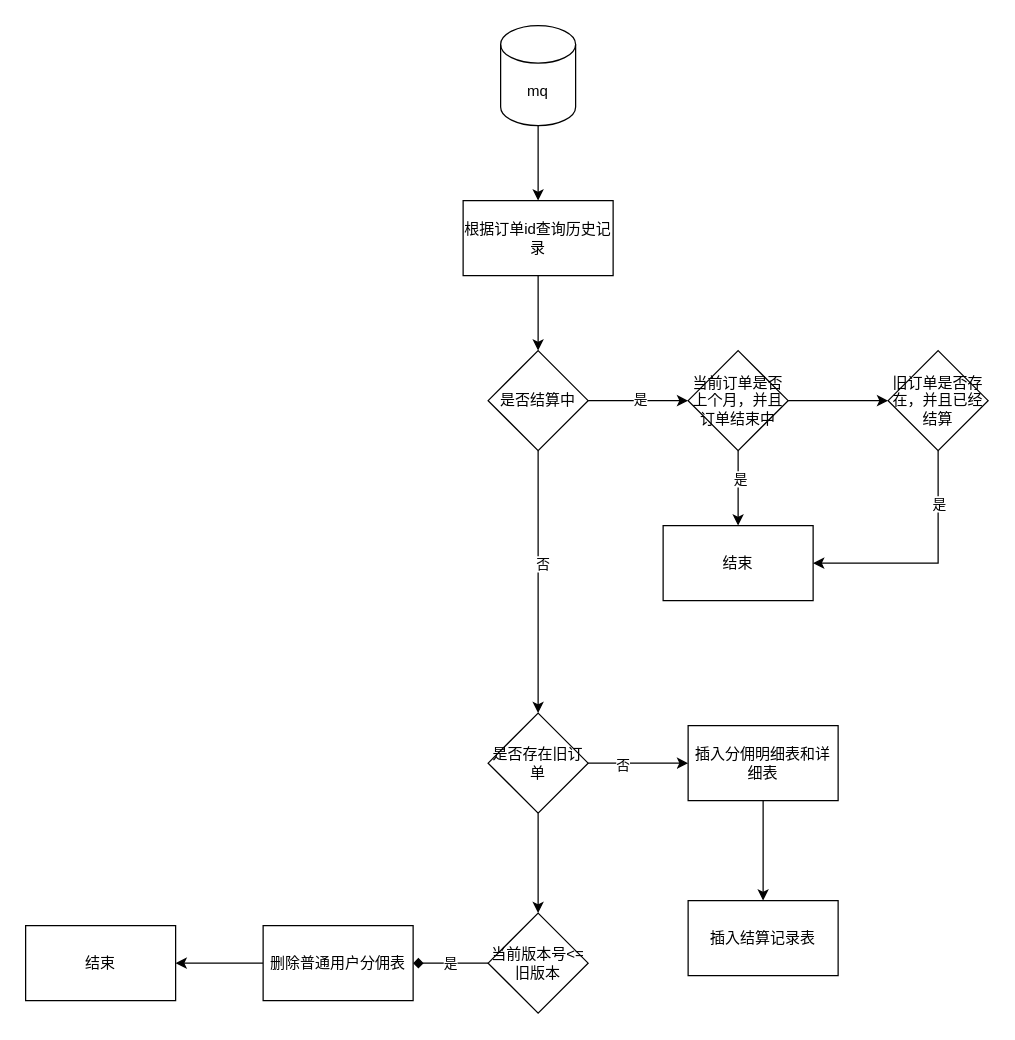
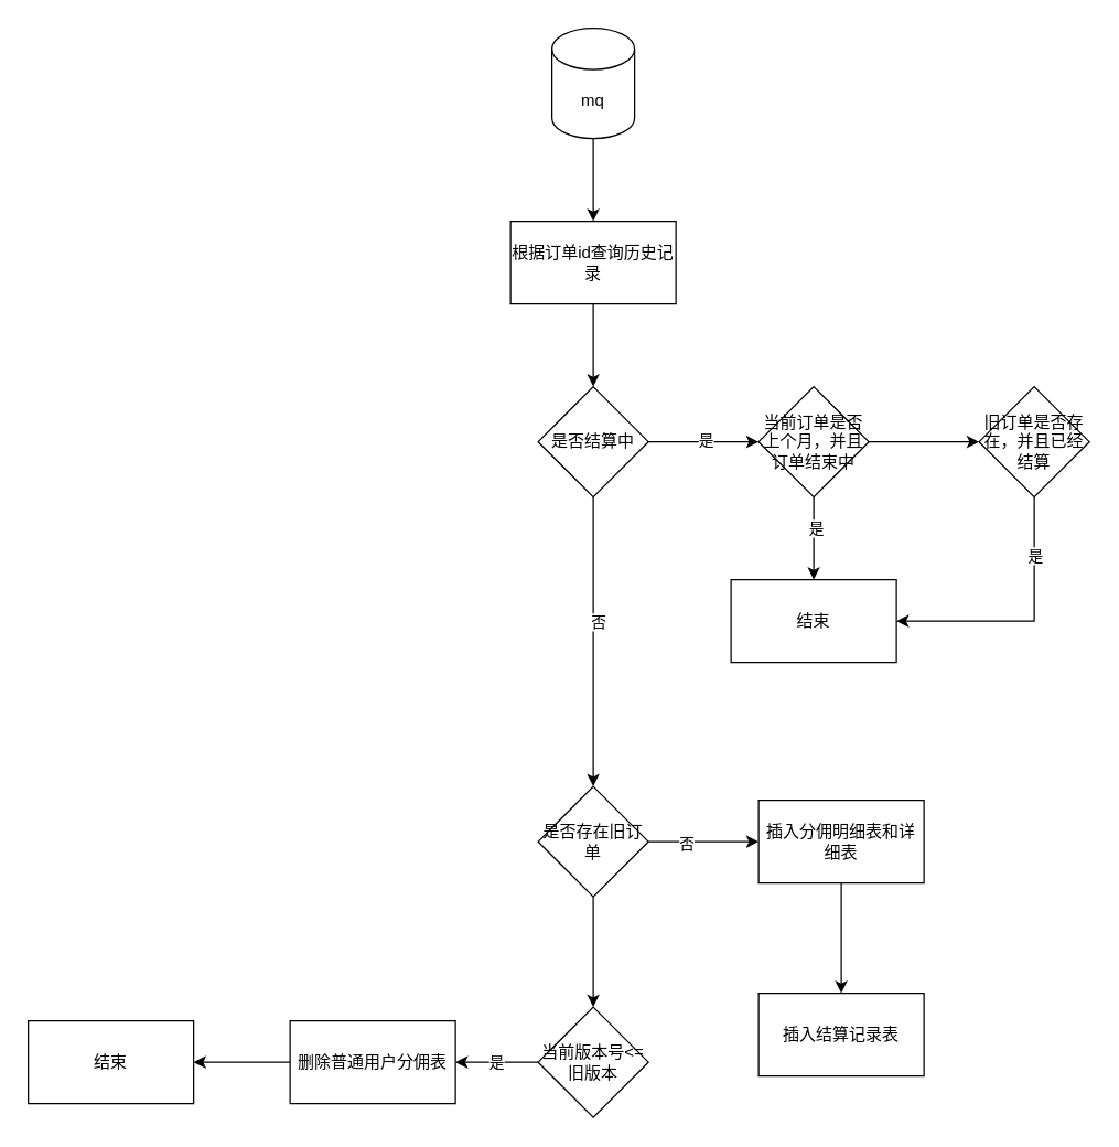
- <mxCell id="26" value="" style="edgeStyle=orthogonalEdgeStyle;rounded=0;orthogonalLoop=1;jettySize=auto;html=1;endArrow=diamond;" edge="1" parent="1" source="28" target="30"><mxGeometry relative="1" as="geometry" /></mxCell>
+ <mxCell id="26" value="" style="edgeStyle=orthogonalEdgeStyle;rounded=0;orthogonalLoop=1;jettySize=auto;html=1;" edge="1" parent="1" source="28" target="30"><mxGeometry relative="1" as="geometry" /></mxCell>
